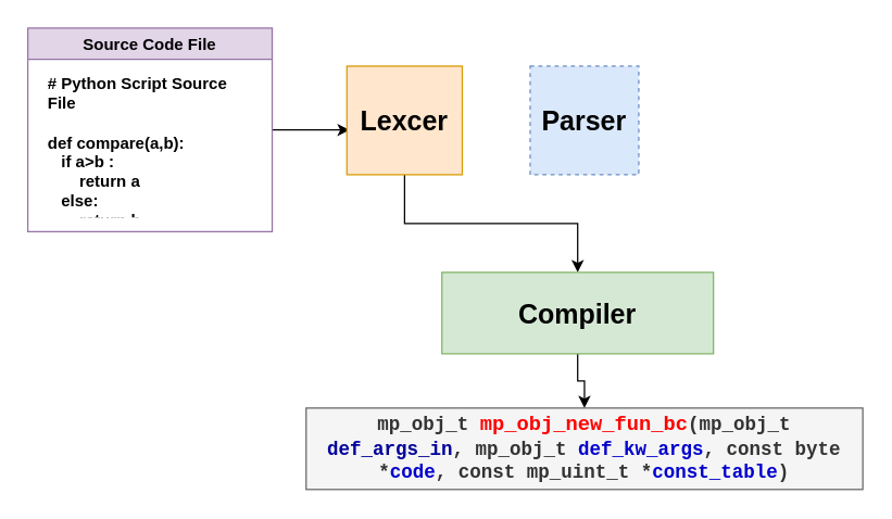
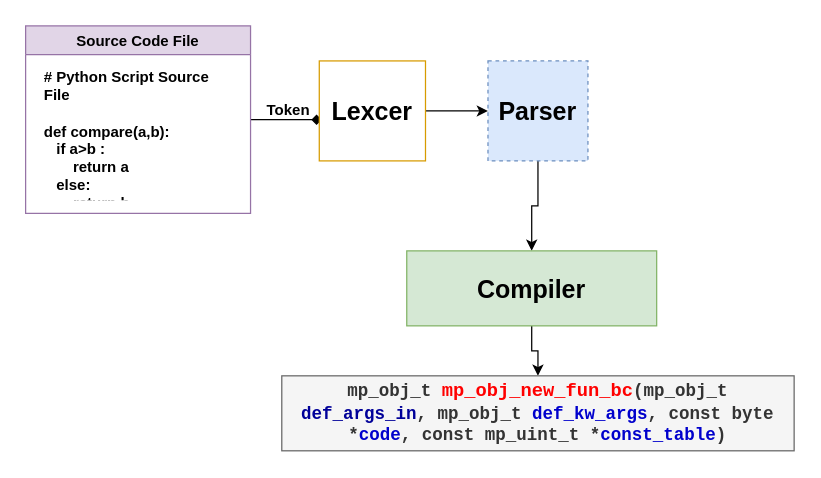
+ <mxCell id="7" value="Token" style="text;html=1;align=center;verticalAlign=middle;resizable=0;points=[];autosize=1;strokeColor=none;fillColor=none;fontStyle=1" vertex="1" parent="1"><mxGeometry x="205" y="78" width="50" height="20" as="geometry" /></mxCell>
- <mxCell id="6" value="Lexcer" style="rounded=0;whiteSpace=wrap;html=1;fontStyle=1;fontSize=20;fillColor=#ffe6cc;strokeColor=#d79b00;" vertex="1" parent="1"><mxGeometry x="255" y="48" width="85" height="80" as="geometry" /></mxCell>
+ <mxCell id="6" value="Lexcer" style="rounded=0;whiteSpace=wrap;html=1;fontStyle=1;fontSize=20;fillColor=#ffffff;strokeColor=#d79b00;" vertex="1" parent="1"><mxGeometry x="255" y="48" width="85" height="80" as="geometry" /></mxCell>
- <mxCell id="2" style="edgeStyle=orthogonalEdgeStyle;rounded=0;orthogonalLoop=1;jettySize=auto;html=1;entryX=0.024;entryY=0.588;entryDx=0;entryDy=0;entryPerimeter=0;" edge="1" parent="1" source="3" target="6"><mxGeometry relative="1" as="geometry" /></mxCell>
+ <mxCell id="2" style="edgeStyle=orthogonalEdgeStyle;rounded=0;orthogonalLoop=1;jettySize=auto;html=1;entryX=0.024;entryY=0.588;entryDx=0;entryDy=0;entryPerimeter=0;endArrow=diamond;" edge="1" parent="1" source="3" target="6"><mxGeometry relative="1" as="geometry" /></mxCell>
+ <mxCell id="8" style="edgeStyle=orthogonalEdgeStyle;rounded=0;orthogonalLoop=1;jettySize=auto;html=1;fontSize=20;" edge="1" parent="1" source="9" target="11"><mxGeometry relative="1" as="geometry" /></mxCell>
- <mxCell id="5" style="edgeStyle=orthogonalEdgeStyle;rounded=0;orthogonalLoop=1;jettySize=auto;html=1;fontSize=20;" edge="1" parent="1" source="6" target="11"><mxGeometry relative="1" as="geometry" /></mxCell>
+ <mxCell id="5" style="edgeStyle=orthogonalEdgeStyle;rounded=0;orthogonalLoop=1;jettySize=auto;html=1;entryX=0;entryY=0.5;entryDx=0;entryDy=0;fontSize=20;" edge="1" parent="1" source="6" target="9"><mxGeometry relative="1" as="geometry" /></mxCell>
